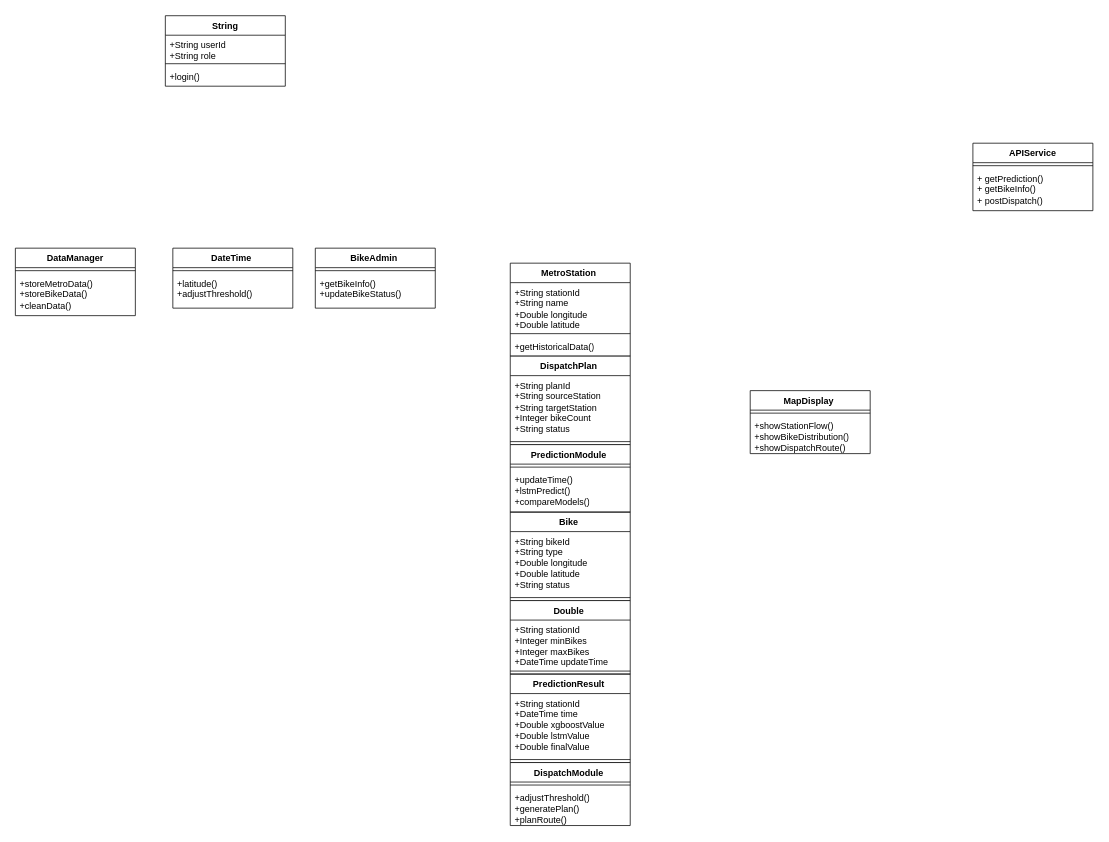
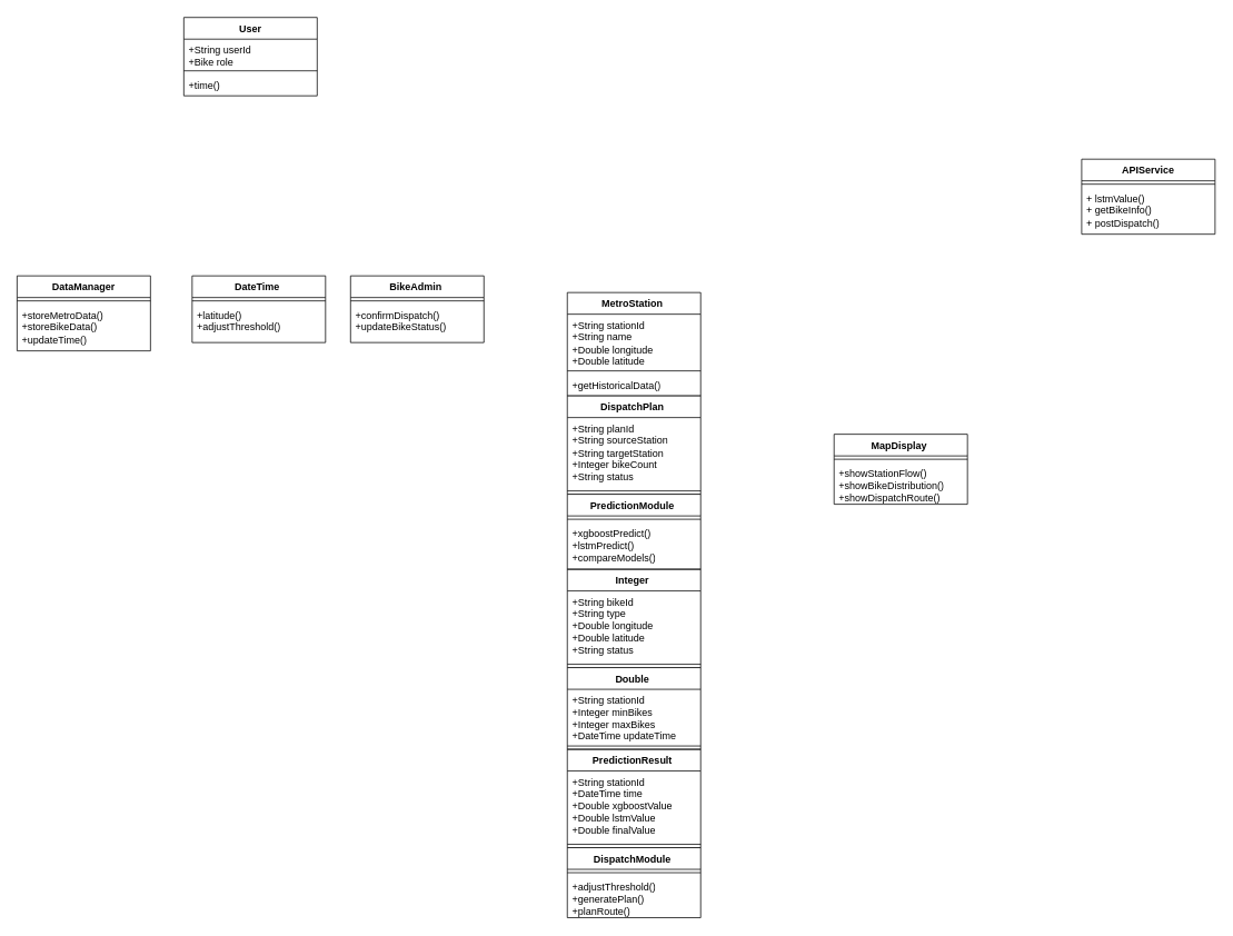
- <mxCell id="33" value="String" style="swimlane;fontStyle=1;align=center;verticalAlign=top;childLayout=stackLayout;horizontal=1;startSize=26;horizontalStack=0;resizeParent=1;resizeParentMax=0;resizeLast=0;collapsible=1;marginBottom=0;whiteSpace=wrap;html=1;" vertex="1" parent="1"><mxGeometry x="220" y="20" width="160" height="94" as="geometry" /></mxCell>
+ <mxCell id="33" value="User" style="swimlane;fontStyle=1;align=center;verticalAlign=top;childLayout=stackLayout;horizontal=1;startSize=26;horizontalStack=0;resizeParent=1;resizeParentMax=0;resizeLast=0;collapsible=1;marginBottom=0;whiteSpace=wrap;html=1;" vertex="1" parent="1"><mxGeometry x="220" y="20" width="160" height="94" as="geometry" /></mxCell>
- <mxCell id="34" value="&lt;div&gt;+String userId&lt;/div&gt;&lt;div&gt;+String role&lt;/div&gt;" style="text;strokeColor=none;fillColor=none;align=left;verticalAlign=top;spacingLeft=4;spacingRight=4;overflow=hidden;rotatable=0;points=[[0,0.5],[1,0.5]];portConstraint=eastwest;whiteSpace=wrap;html=1;" vertex="1" parent="33"><mxGeometry y="26" width="160" height="34" as="geometry" /></mxCell>
+ <mxCell id="34" value="&lt;div&gt;+String userId&lt;/div&gt;&lt;div&gt;+Bike role&lt;/div&gt;" style="text;strokeColor=none;fillColor=none;align=left;verticalAlign=top;spacingLeft=4;spacingRight=4;overflow=hidden;rotatable=0;points=[[0,0.5],[1,0.5]];portConstraint=eastwest;whiteSpace=wrap;html=1;" vertex="1" parent="33"><mxGeometry y="26" width="160" height="34" as="geometry" /></mxCell>
- <mxCell id="36" value="+login()" style="text;strokeColor=none;fillColor=none;align=left;verticalAlign=top;spacingLeft=4;spacingRight=4;overflow=hidden;rotatable=0;points=[[0,0.5],[1,0.5]];portConstraint=eastwest;whiteSpace=wrap;html=1;" vertex="1" parent="33"><mxGeometry y="68" width="160" height="26" as="geometry" /></mxCell>
+ <mxCell id="36" value="+time()" style="text;strokeColor=none;fillColor=none;align=left;verticalAlign=top;spacingLeft=4;spacingRight=4;overflow=hidden;rotatable=0;points=[[0,0.5],[1,0.5]];portConstraint=eastwest;whiteSpace=wrap;html=1;" vertex="1" parent="33"><mxGeometry y="68" width="160" height="26" as="geometry" /></mxCell>
- <mxCell id="4" value="+ getPrediction()&lt;div&gt;+ getBikeInfo()&lt;/div&gt;&lt;div&gt;+ postDispatch()&lt;/div&gt;" style="text;strokeColor=none;fillColor=none;align=left;verticalAlign=top;spacingLeft=4;spacingRight=4;overflow=hidden;rotatable=0;points=[[0,0.5],[1,0.5]];portConstraint=eastwest;whiteSpace=wrap;html=1;" vertex="1" parent="2"><mxGeometry y="34" width="160" height="56" as="geometry" /></mxCell>
+ <mxCell id="4" value="+ lstmValue()&lt;div&gt;+ getBikeInfo()&lt;/div&gt;&lt;div&gt;+ postDispatch()&lt;/div&gt;" style="text;strokeColor=none;fillColor=none;align=left;verticalAlign=top;spacingLeft=4;spacingRight=4;overflow=hidden;rotatable=0;points=[[0,0.5],[1,0.5]];portConstraint=eastwest;whiteSpace=wrap;html=1;" vertex="1" parent="2"><mxGeometry y="34" width="160" height="56" as="geometry" /></mxCell>
- <mxCell id="42" value="&lt;div&gt;+getBikeInfo()&lt;/div&gt;&lt;div&gt;+updateBikeStatus()&lt;/div&gt;" style="text;strokeColor=none;fillColor=none;align=left;verticalAlign=top;spacingLeft=4;spacingRight=4;overflow=hidden;rotatable=0;points=[[0,0.5],[1,0.5]];portConstraint=eastwest;whiteSpace=wrap;html=1;" vertex="1" parent="40"><mxGeometry y="34" width="160" height="46" as="geometry" /></mxCell>
+ <mxCell id="42" value="&lt;div&gt;+confirmDispatch()&lt;/div&gt;&lt;div&gt;+updateBikeStatus()&lt;/div&gt;" style="text;strokeColor=none;fillColor=none;align=left;verticalAlign=top;spacingLeft=4;spacingRight=4;overflow=hidden;rotatable=0;points=[[0,0.5],[1,0.5]];portConstraint=eastwest;whiteSpace=wrap;html=1;" vertex="1" parent="40"><mxGeometry y="34" width="160" height="46" as="geometry" /></mxCell>
- <mxCell id="7" value="&lt;div&gt;+storeMetroData()&lt;/div&gt;&lt;div&gt;+storeBikeData()&lt;/div&gt;&lt;div&gt;&lt;span style=&quot;background-color: transparent; color: light-dark(rgb(0, 0, 0), rgb(255, 255, 255));&quot;&gt;+cleanData()&lt;/span&gt;&lt;/div&gt;" style="text;strokeColor=none;fillColor=none;align=left;verticalAlign=top;spacingLeft=4;spacingRight=4;overflow=hidden;rotatable=0;points=[[0,0.5],[1,0.5]];portConstraint=eastwest;whiteSpace=wrap;html=1;" vertex="1" parent="5"><mxGeometry y="34" width="160" height="56" as="geometry" /></mxCell>
+ <mxCell id="7" value="&lt;div&gt;+storeMetroData()&lt;/div&gt;&lt;div&gt;+storeBikeData()&lt;/div&gt;&lt;div&gt;&lt;span style=&quot;background-color: transparent; color: light-dark(rgb(0, 0, 0), rgb(255, 255, 255));&quot;&gt;+updateTime()&lt;/span&gt;&lt;/div&gt;" style="text;strokeColor=none;fillColor=none;align=left;verticalAlign=top;spacingLeft=4;spacingRight=4;overflow=hidden;rotatable=0;points=[[0,0.5],[1,0.5]];portConstraint=eastwest;whiteSpace=wrap;html=1;" vertex="1" parent="5"><mxGeometry y="34" width="160" height="56" as="geometry" /></mxCell>
- <mxCell id="26" value="&lt;div&gt;+updateTime()&lt;/div&gt;&lt;div&gt;+lstmPredict()&lt;/div&gt;&lt;div&gt;+compareModels()&lt;/div&gt;" style="text;strokeColor=none;fillColor=none;align=left;verticalAlign=top;spacingLeft=4;spacingRight=4;overflow=hidden;rotatable=0;points=[[0,0.5],[1,0.5]];portConstraint=eastwest;whiteSpace=wrap;html=1;" vertex="1" parent="24"><mxGeometry y="34" width="160" height="56" as="geometry" /></mxCell>
+ <mxCell id="26" value="&lt;div&gt;+xgboostPredict()&lt;/div&gt;&lt;div&gt;+lstmPredict()&lt;/div&gt;&lt;div&gt;+compareModels()&lt;/div&gt;" style="text;strokeColor=none;fillColor=none;align=left;verticalAlign=top;spacingLeft=4;spacingRight=4;overflow=hidden;rotatable=0;points=[[0,0.5],[1,0.5]];portConstraint=eastwest;whiteSpace=wrap;html=1;" vertex="1" parent="24"><mxGeometry y="34" width="160" height="56" as="geometry" /></mxCell>
- <mxCell id="8" value="Bike&amp;nbsp;" style="swimlane;fontStyle=1;align=center;verticalAlign=top;childLayout=stackLayout;horizontal=1;startSize=26;horizontalStack=0;resizeParent=1;resizeParentMax=0;resizeLast=0;collapsible=1;marginBottom=0;whiteSpace=wrap;html=1;" vertex="1" parent="1"><mxGeometry x="680" y="682" width="160" height="118" as="geometry" /></mxCell>
+ <mxCell id="8" value="Integer&amp;nbsp;" style="swimlane;fontStyle=1;align=center;verticalAlign=top;childLayout=stackLayout;horizontal=1;startSize=26;horizontalStack=0;resizeParent=1;resizeParentMax=0;resizeLast=0;collapsible=1;marginBottom=0;whiteSpace=wrap;html=1;" vertex="1" parent="1"><mxGeometry x="680" y="682" width="160" height="118" as="geometry" /></mxCell>
